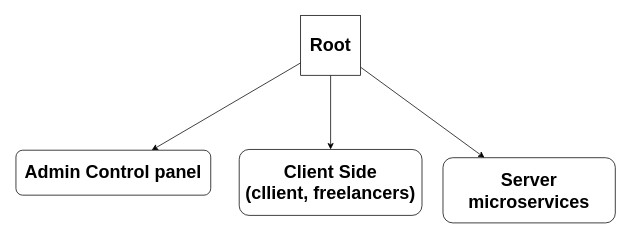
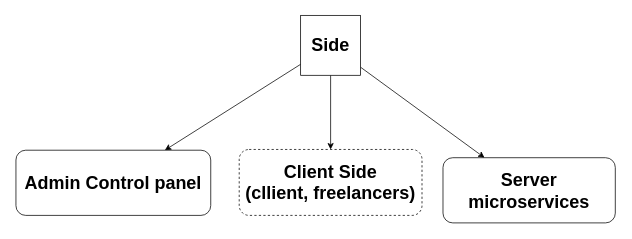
- <mxCell id="5" value="&lt;h1&gt;Root&lt;/h1&gt;" style="whiteSpace=wrap;html=1;aspect=fixed;" vertex="1" parent="1"><mxGeometry x="400" y="20" width="80" height="80" as="geometry" /></mxCell>
+ <mxCell id="5" value="&lt;h1&gt;Side&lt;/h1&gt;" style="whiteSpace=wrap;html=1;aspect=fixed;" vertex="1" parent="1"><mxGeometry x="400" y="20" width="80" height="80" as="geometry" /></mxCell>
- <mxCell id="6" value="&lt;h2&gt;Admin Control panel&lt;/h2&gt;" style="rounded=1;whiteSpace=wrap;html=1;fontSize=16;" vertex="1" parent="1"><mxGeometry x="20" y="200" width="260" height="60" as="geometry" /></mxCell>
+ <mxCell id="6" value="&lt;h2&gt;Admin Control panel&lt;/h2&gt;" style="rounded=1;whiteSpace=wrap;html=1;fontSize=16;" vertex="1" parent="1"><mxGeometry x="20" y="200" width="260" height="87" as="geometry" /></mxCell>
- <mxCell id="8" value="&lt;h2&gt;Client Side&lt;br&gt;(cllient, freelancers)&lt;/h2&gt;" style="rounded=1;whiteSpace=wrap;html=1;fontSize=16;" vertex="1" parent="1"><mxGeometry x="318" y="199" width="244" height="88" as="geometry" /></mxCell>
+ <mxCell id="8" value="&lt;h2&gt;Client Side&lt;br&gt;(cllient, freelancers)&lt;/h2&gt;" style="rounded=1;whiteSpace=wrap;html=1;fontSize=16;dashed=1;" vertex="1" parent="1"><mxGeometry x="318" y="199" width="244" height="88" as="geometry" /></mxCell>
